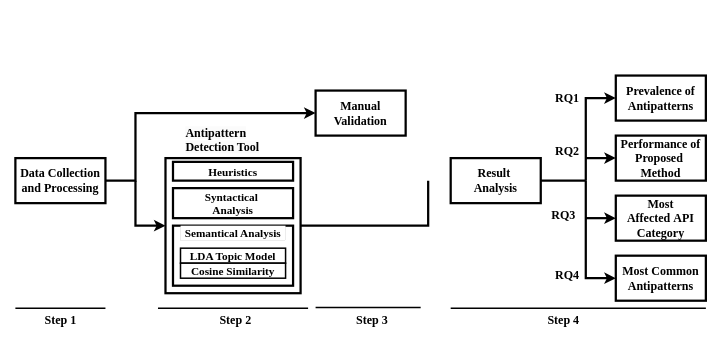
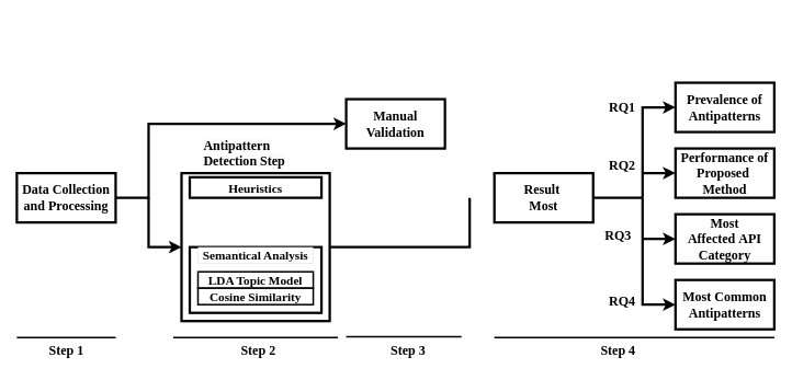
- <mxCell id="5" value="&lt;b style=&quot;border-color: var(--border-color); color: rgb(0, 0, 0); font-family: &amp;quot;Times New Roman&amp;quot;; font-style: normal; font-variant-ligatures: normal; font-variant-caps: normal; letter-spacing: normal; orphans: 2; text-align: center; text-indent: 0px; text-transform: none; widows: 2; word-spacing: 0px; -webkit-text-stroke-width: 0px; background-color: rgb(251, 251, 251); text-decoration-thickness: initial; text-decoration-style: initial; text-decoration-color: initial; font-size: 16px;&quot;&gt;Antipattern &lt;br&gt;Detection Tool&lt;br&gt;&lt;/b&gt;" style="text;whiteSpace=wrap;html=1;" parent="2" vertex="1"><mxGeometry x="225" y="140" width="135" height="40" as="geometry" /></mxCell>
+ <mxCell id="5" value="&lt;b style=&quot;border-color: var(--border-color); color: rgb(0, 0, 0); font-family: &amp;quot;Times New Roman&amp;quot;; font-style: normal; font-variant-ligatures: normal; font-variant-caps: normal; letter-spacing: normal; orphans: 2; text-align: center; text-indent: 0px; text-transform: none; widows: 2; word-spacing: 0px; -webkit-text-stroke-width: 0px; background-color: rgb(251, 251, 251); text-decoration-thickness: initial; text-decoration-style: initial; text-decoration-color: initial; font-size: 16px;&quot;&gt;Antipattern &lt;br&gt;Detection Step&lt;br&gt;&lt;/b&gt;" style="text;whiteSpace=wrap;html=1;" parent="2" vertex="1"><mxGeometry x="225" y="140" width="135" height="40" as="geometry" /></mxCell>
- <mxCell id="9" value="&lt;font size=&quot;1&quot; face=&quot;Times New Roman&quot;&gt;&lt;b style=&quot;font-size: 16px;&quot;&gt;Result&amp;nbsp;&lt;br&gt;Analysis&lt;br&gt;&lt;/b&gt;&lt;/font&gt;" style="rounded=0;whiteSpace=wrap;html=1;strokeWidth=3;" parent="2" vertex="1"><mxGeometry x="580" y="190" width="120" height="60" as="geometry" /></mxCell>
+ <mxCell id="9" value="&lt;font size=&quot;1&quot; face=&quot;Times New Roman&quot;&gt;&lt;b style=&quot;font-size: 16px;&quot;&gt;Result&amp;nbsp;&lt;br&gt;Most&lt;br&gt;&lt;/b&gt;&lt;/font&gt;" style="rounded=0;whiteSpace=wrap;html=1;strokeWidth=3;" parent="2" vertex="1"><mxGeometry x="580" y="190" width="120" height="60" as="geometry" /></mxCell>
- <mxCell id="20" value="&lt;font style=&quot;font-size: 15px;&quot; face=&quot;Times New Roman&quot;&gt;&lt;b style=&quot;&quot;&gt;Syntactical&amp;nbsp;&lt;br&gt;Analysis&lt;br&gt;&lt;/b&gt;&lt;/font&gt;" style="rounded=0;whiteSpace=wrap;html=1;strokeWidth=3;" parent="2" vertex="1"><mxGeometry x="210" y="230" width="160" height="40" as="geometry" /></mxCell>
